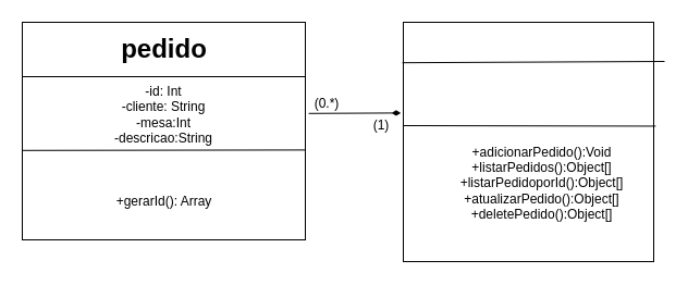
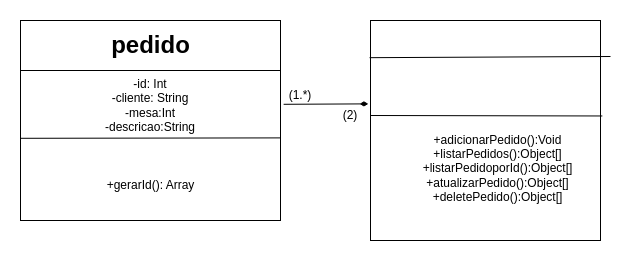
- <mxCell id="13" value="(0.*)" style="text;html=1;strokeColor=none;fillColor=none;align=center;verticalAlign=middle;whiteSpace=wrap;rounded=0;" vertex="1" parent="1"><mxGeometry x="270" y="80" width="60" height="30" as="geometry" /></mxCell>
+ <mxCell id="13" value="(1.*)" style="text;html=1;strokeColor=none;fillColor=none;align=center;verticalAlign=middle;whiteSpace=wrap;rounded=0;" vertex="1" parent="1"><mxGeometry x="270" y="80" width="60" height="30" as="geometry" /></mxCell>
- <mxCell id="14" value="(1)" style="text;html=1;strokeColor=none;fillColor=none;align=center;verticalAlign=middle;whiteSpace=wrap;rounded=0;" vertex="1" parent="1"><mxGeometry x="320" y="100" width="60" height="30" as="geometry" /></mxCell>
+ <mxCell id="14" value="(2)" style="text;html=1;strokeColor=none;fillColor=none;align=center;verticalAlign=middle;whiteSpace=wrap;rounded=0;" vertex="1" parent="1"><mxGeometry x="320" y="100" width="60" height="30" as="geometry" /></mxCell>
